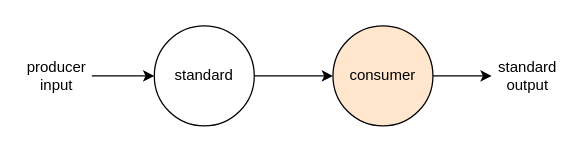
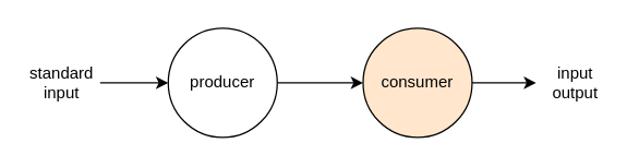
- <mxCell id="7" value="producer&lt;br&gt;input" style="text;html=1;strokeColor=none;fillColor=none;align=center;verticalAlign=middle;whiteSpace=wrap;rounded=0;" vertex="1" parent="1"><mxGeometry x="20" y="45" width="50" height="30" as="geometry" /></mxCell>
+ <mxCell id="7" value="standard&lt;br&gt;input" style="text;html=1;strokeColor=none;fillColor=none;align=center;verticalAlign=middle;whiteSpace=wrap;rounded=0;" vertex="1" parent="1"><mxGeometry x="20" y="45" width="50" height="30" as="geometry" /></mxCell>
- <mxCell id="4" value="standard" style="ellipse;whiteSpace=wrap;html=1;aspect=fixed;" vertex="1" parent="1"><mxGeometry x="123" y="20" width="80" height="80" as="geometry" /></mxCell>
+ <mxCell id="4" value="producer" style="ellipse;whiteSpace=wrap;html=1;aspect=fixed;" vertex="1" parent="1"><mxGeometry x="123" y="20" width="80" height="80" as="geometry" /></mxCell>
- <mxCell id="8" value="standard&lt;br&gt;output" style="text;html=1;strokeColor=none;fillColor=none;align=center;verticalAlign=middle;whiteSpace=wrap;rounded=0;" vertex="1" parent="1"><mxGeometry x="397" y="45" width="50" height="30" as="geometry" /></mxCell>
+ <mxCell id="8" value="input&lt;br&gt;output" style="text;html=1;strokeColor=none;fillColor=none;align=center;verticalAlign=middle;whiteSpace=wrap;rounded=0;" vertex="1" parent="1"><mxGeometry x="397" y="45" width="50" height="30" as="geometry" /></mxCell>
